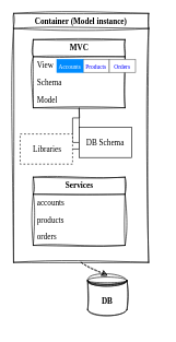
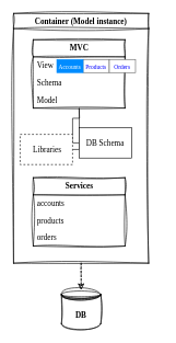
- <mxCell id="2" value="&lt;font face=&quot;Architects Daughter&quot;&gt;&lt;b&gt;DB&lt;/b&gt;&lt;/font&gt;" style="shape=datastore;whiteSpace=wrap;html=1;sketch=1;curveFitting=1;jiggle=2;" parent="1" vertex="1"><mxGeometry x="133" y="420" width="60" height="60" as="geometry" /></mxCell>
+ <mxCell id="2" value="&lt;font face=&quot;Architects Daughter&quot;&gt;&lt;b&gt;DB&lt;/b&gt;&lt;/font&gt;" style="shape=datastore;whiteSpace=wrap;html=1;sketch=1;curveFitting=1;jiggle=2;" parent="1" vertex="1"><mxGeometry x="93" y="440" width="60" height="60" as="geometry" /></mxCell>
